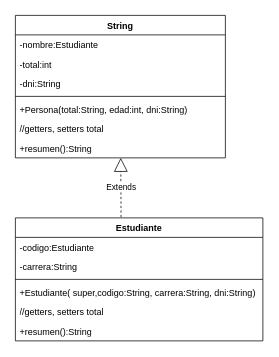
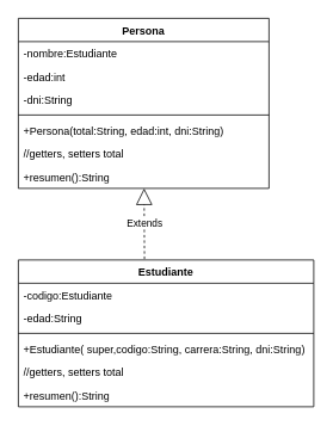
- <mxCell id="2" value="String" style="swimlane;fontStyle=1;align=center;verticalAlign=top;childLayout=stackLayout;horizontal=1;startSize=26;horizontalStack=0;resizeParent=1;resizeParentMax=0;resizeLast=0;collapsible=1;marginBottom=0;whiteSpace=wrap;html=1;" parent="1" vertex="1"><mxGeometry x="20" y="20" width="280" height="190" as="geometry" /></mxCell>
+ <mxCell id="2" value="Persona" style="swimlane;fontStyle=1;align=center;verticalAlign=top;childLayout=stackLayout;horizontal=1;startSize=26;horizontalStack=0;resizeParent=1;resizeParentMax=0;resizeLast=0;collapsible=1;marginBottom=0;whiteSpace=wrap;html=1;" parent="1" vertex="1"><mxGeometry x="20" y="20" width="280" height="190" as="geometry" /></mxCell>
- <mxCell id="4" value="-total:int" style="text;strokeColor=none;fillColor=none;align=left;verticalAlign=top;spacingLeft=4;spacingRight=4;overflow=hidden;rotatable=0;points=[[0,0.5],[1,0.5]];portConstraint=eastwest;whiteSpace=wrap;html=1;" parent="2" vertex="1"><mxGeometry y="52" width="280" height="26" as="geometry" /></mxCell>
+ <mxCell id="4" value="-edad:int" style="text;strokeColor=none;fillColor=none;align=left;verticalAlign=top;spacingLeft=4;spacingRight=4;overflow=hidden;rotatable=0;points=[[0,0.5],[1,0.5]];portConstraint=eastwest;whiteSpace=wrap;html=1;" parent="2" vertex="1"><mxGeometry y="52" width="280" height="26" as="geometry" /></mxCell>
- <mxCell id="12" value="-carrera:String" style="text;strokeColor=none;fillColor=none;align=left;verticalAlign=top;spacingLeft=4;spacingRight=4;overflow=hidden;rotatable=0;points=[[0,0.5],[1,0.5]];portConstraint=eastwest;whiteSpace=wrap;html=1;" parent="10" vertex="1"><mxGeometry y="52" width="330" height="26" as="geometry" /></mxCell>
+ <mxCell id="12" value="-edad:String" style="text;strokeColor=none;fillColor=none;align=left;verticalAlign=top;spacingLeft=4;spacingRight=4;overflow=hidden;rotatable=0;points=[[0,0.5],[1,0.5]];portConstraint=eastwest;whiteSpace=wrap;html=1;" parent="10" vertex="1"><mxGeometry y="52" width="330" height="26" as="geometry" /></mxCell>
